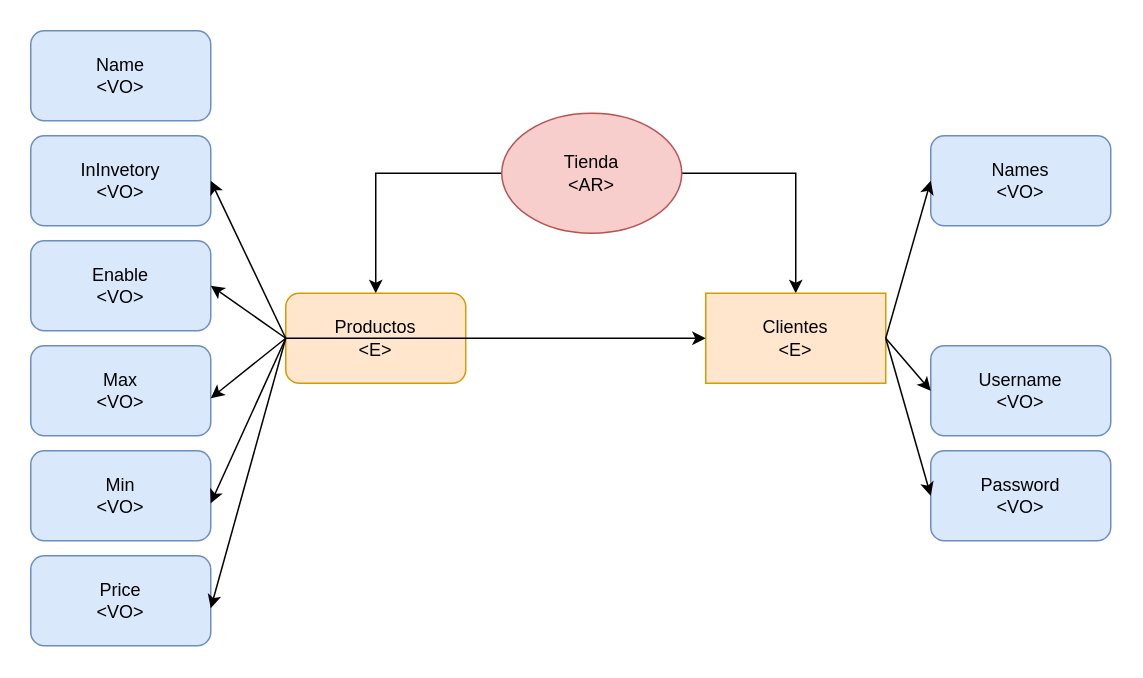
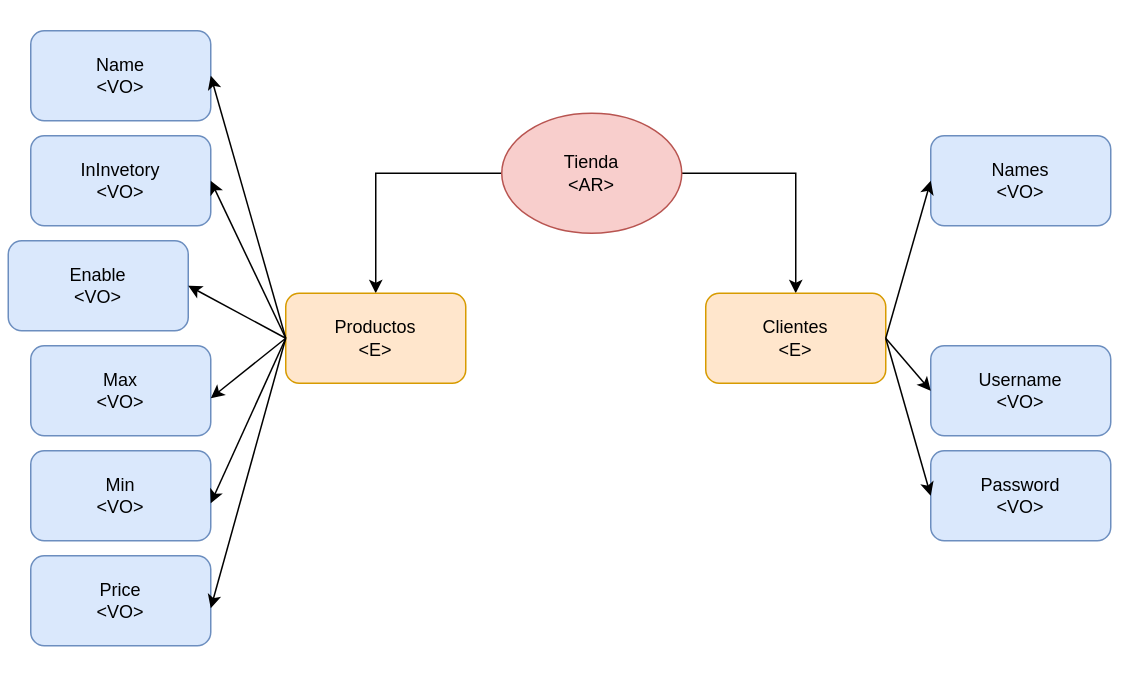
- <mxCell id="9" value="Enable&lt;br&gt;&amp;lt;VO&amp;gt;" style="rounded=1;whiteSpace=wrap;html=1;fillColor=#dae8fc;strokeColor=#6c8ebf;" parent="1" vertex="1"><mxGeometry x="20" y="160" width="120" height="60" as="geometry" /></mxCell>
+ <mxCell id="9" value="Enable&lt;br&gt;&amp;lt;VO&amp;gt;" style="rounded=1;whiteSpace=wrap;html=1;fillColor=#dae8fc;strokeColor=#6c8ebf;" parent="1" vertex="1"><mxGeometry x="5" y="160" width="120" height="60" as="geometry" /></mxCell>
- <mxCell id="15" value="" style="endArrow=classic;html=1;rounded=0;exitX=0;exitY=0.5;exitDx=0;exitDy=0;" edge="1" parent="1" source="5" target="6"><mxGeometry width="50" height="50" relative="1" as="geometry"><mxPoint x="380" y="185" as="sourcePoint" /><mxPoint x="430" y="135" as="targetPoint" /></mxGeometry></mxCell>
+ <mxCell id="15" value="" style="endArrow=classic;html=1;rounded=0;exitX=0;exitY=0.5;exitDx=0;exitDy=0;entryX=1;entryY=0.5;entryDx=0;entryDy=0;" edge="1" parent="1" source="5" target="7"><mxGeometry width="50" height="50" relative="1" as="geometry"><mxPoint x="380" y="185" as="sourcePoint" /><mxPoint x="430" y="135" as="targetPoint" /></mxGeometry></mxCell>
- <mxCell id="6" value="Clientes&lt;br&gt;&amp;lt;E&amp;gt;" style="whiteSpace=wrap;html=1;fillColor=#ffe6cc;strokeColor=#d79b00;rounded=0;" parent="1" vertex="1"><mxGeometry x="470" y="195" width="120" height="60" as="geometry" /></mxCell>
+ <mxCell id="6" value="Clientes&lt;br&gt;&amp;lt;E&amp;gt;" style="rounded=1;whiteSpace=wrap;html=1;fillColor=#ffe6cc;strokeColor=#d79b00;" parent="1" vertex="1"><mxGeometry x="470" y="195" width="120" height="60" as="geometry" /></mxCell>
